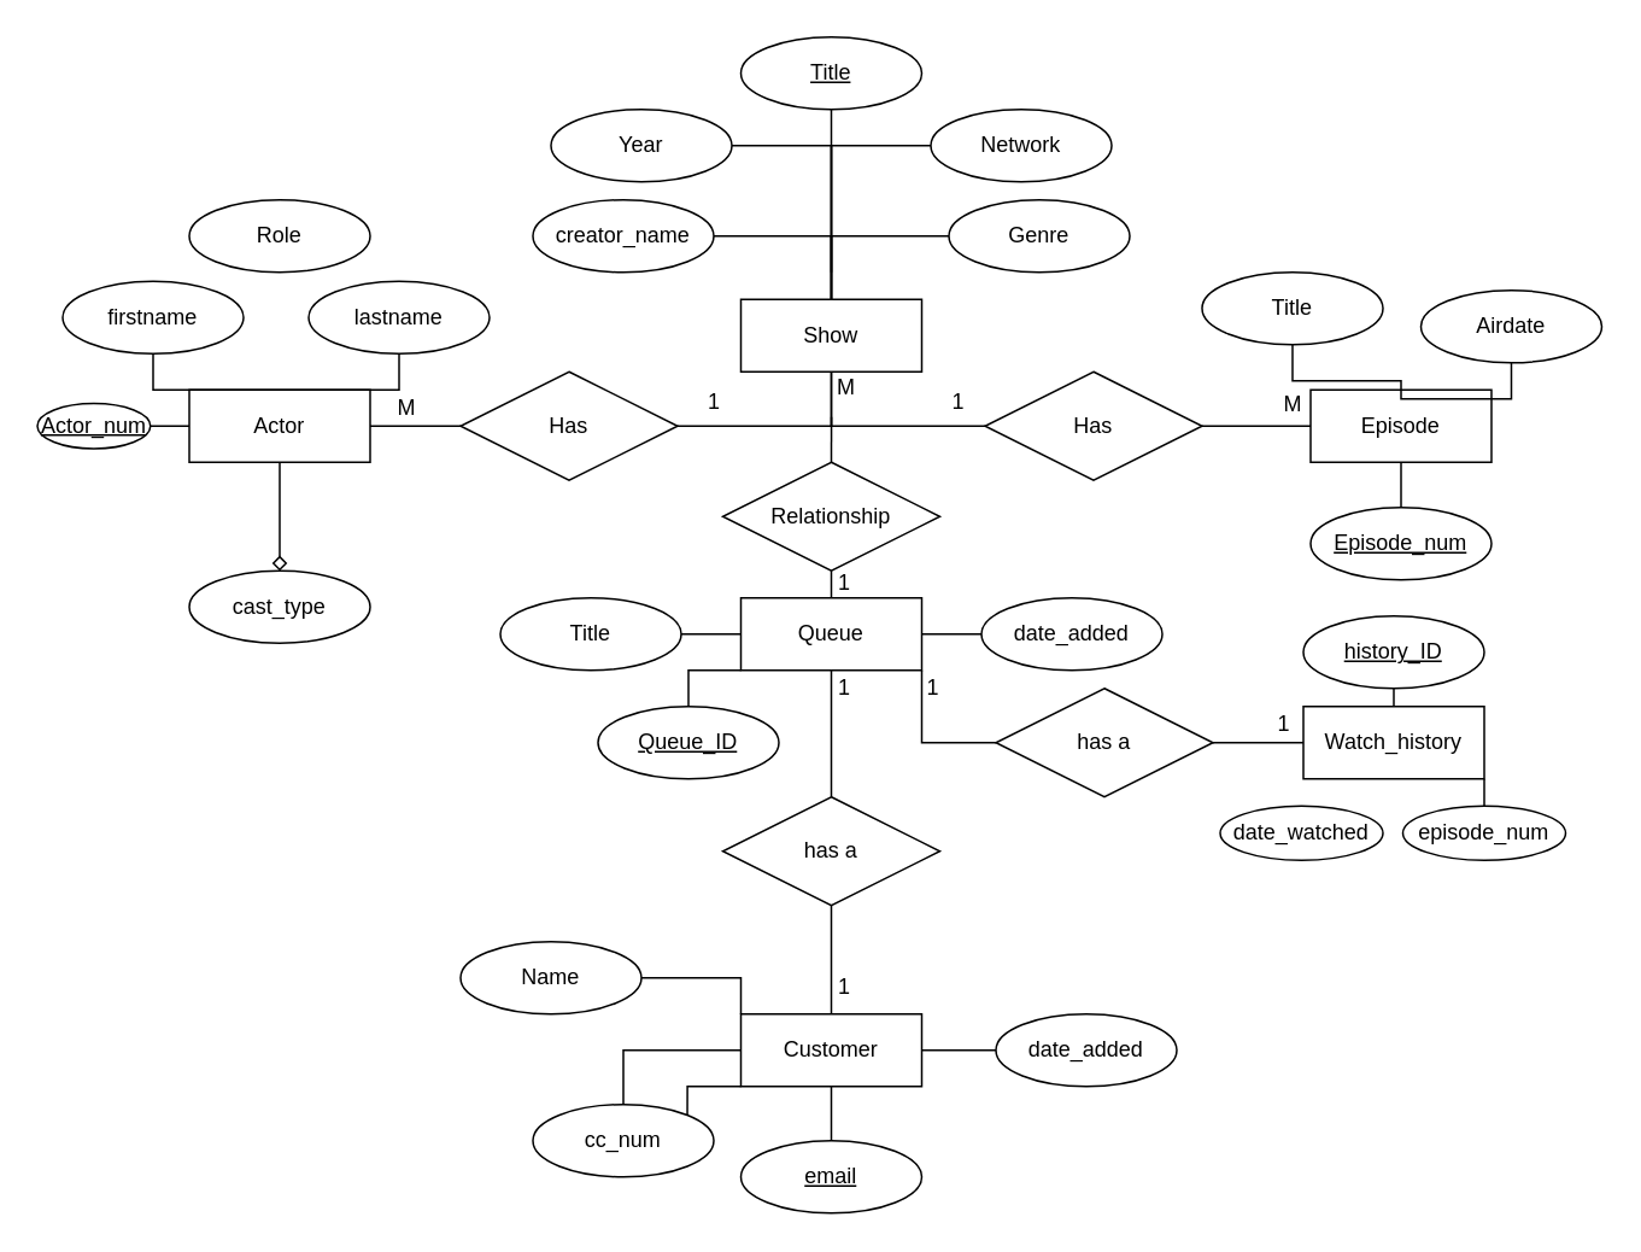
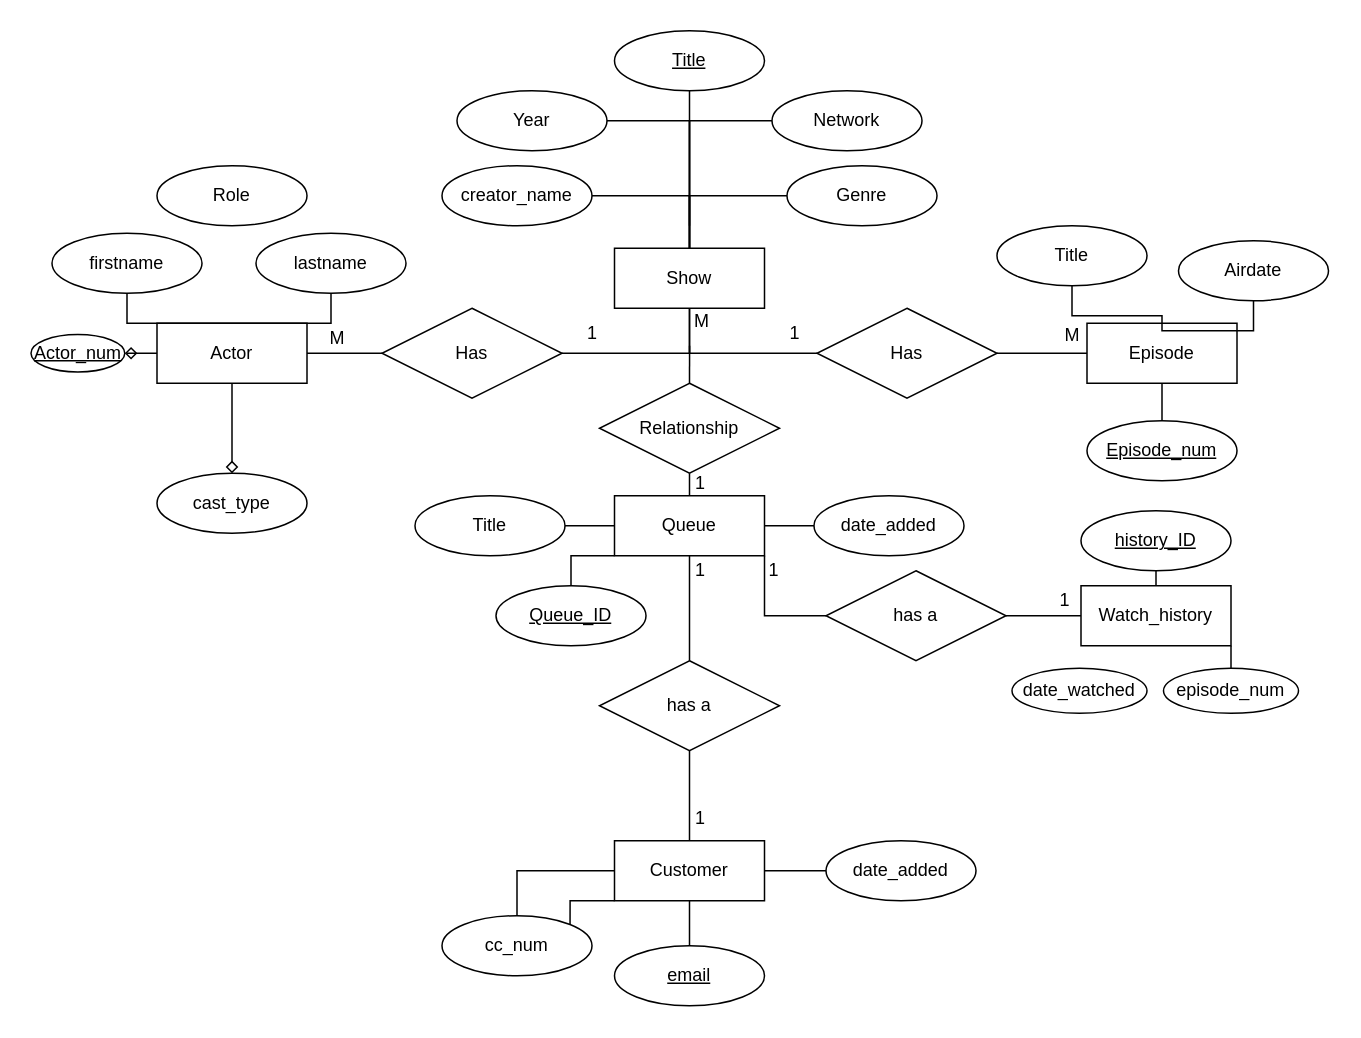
- <mxCell id="7" value="" style="edgeStyle=orthogonalEdgeStyle;rounded=0;orthogonalLoop=1;jettySize=auto;html=1;endArrow=none;endFill=0;" parent="1" source="9" target="54" edge="1"><mxGeometry relative="1" as="geometry" /></mxCell>
+ <mxCell id="7" value="" style="edgeStyle=orthogonalEdgeStyle;rounded=0;orthogonalLoop=1;jettySize=auto;html=1;endArrow=diamond;endFill=0;" parent="1" source="9" target="54" edge="1"><mxGeometry relative="1" as="geometry" /></mxCell>
- <mxCell id="48" value="Name" style="ellipse;whiteSpace=wrap;html=1;align=center;" parent="1" vertex="1"><mxGeometry x="254" y="520" width="100" height="40" as="geometry" /></mxCell>
- <mxCell id="26" style="edgeStyle=orthogonalEdgeStyle;rounded=0;orthogonalLoop=1;jettySize=auto;html=1;exitX=0;exitY=0;exitDx=0;exitDy=0;entryX=1;entryY=0.5;entryDx=0;entryDy=0;endArrow=none;endFill=0;" edge="1" parent="1" source="28" target="48"><mxGeometry relative="1" as="geometry" /></mxCell>
